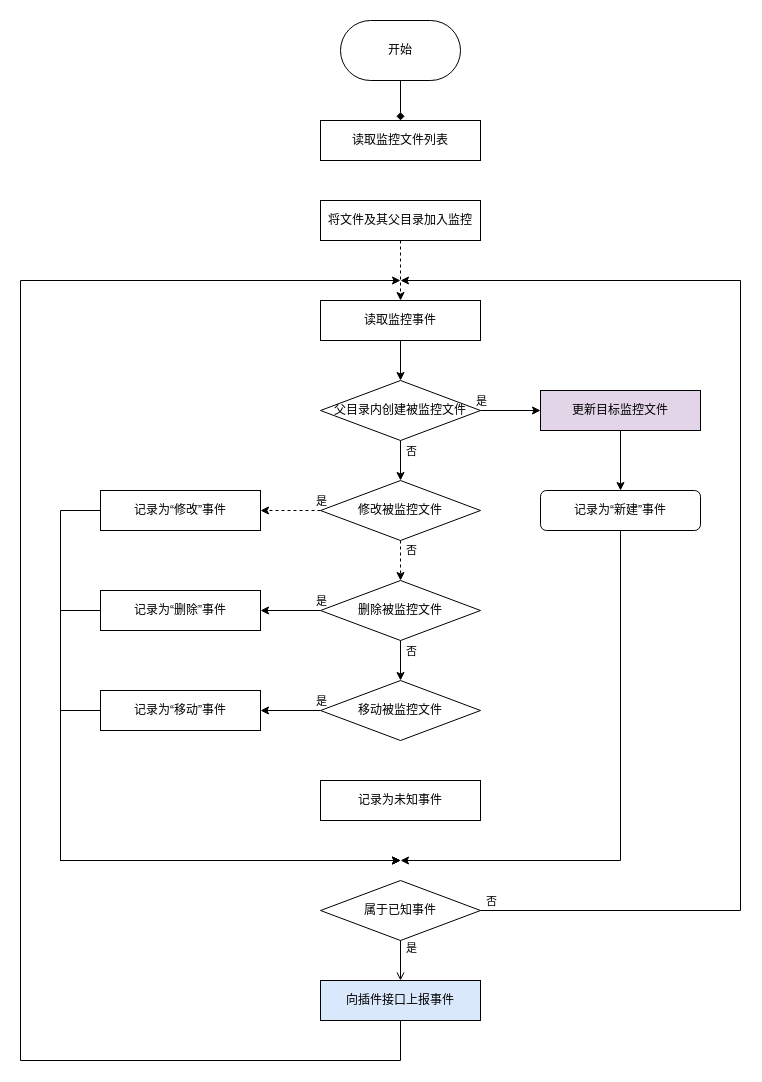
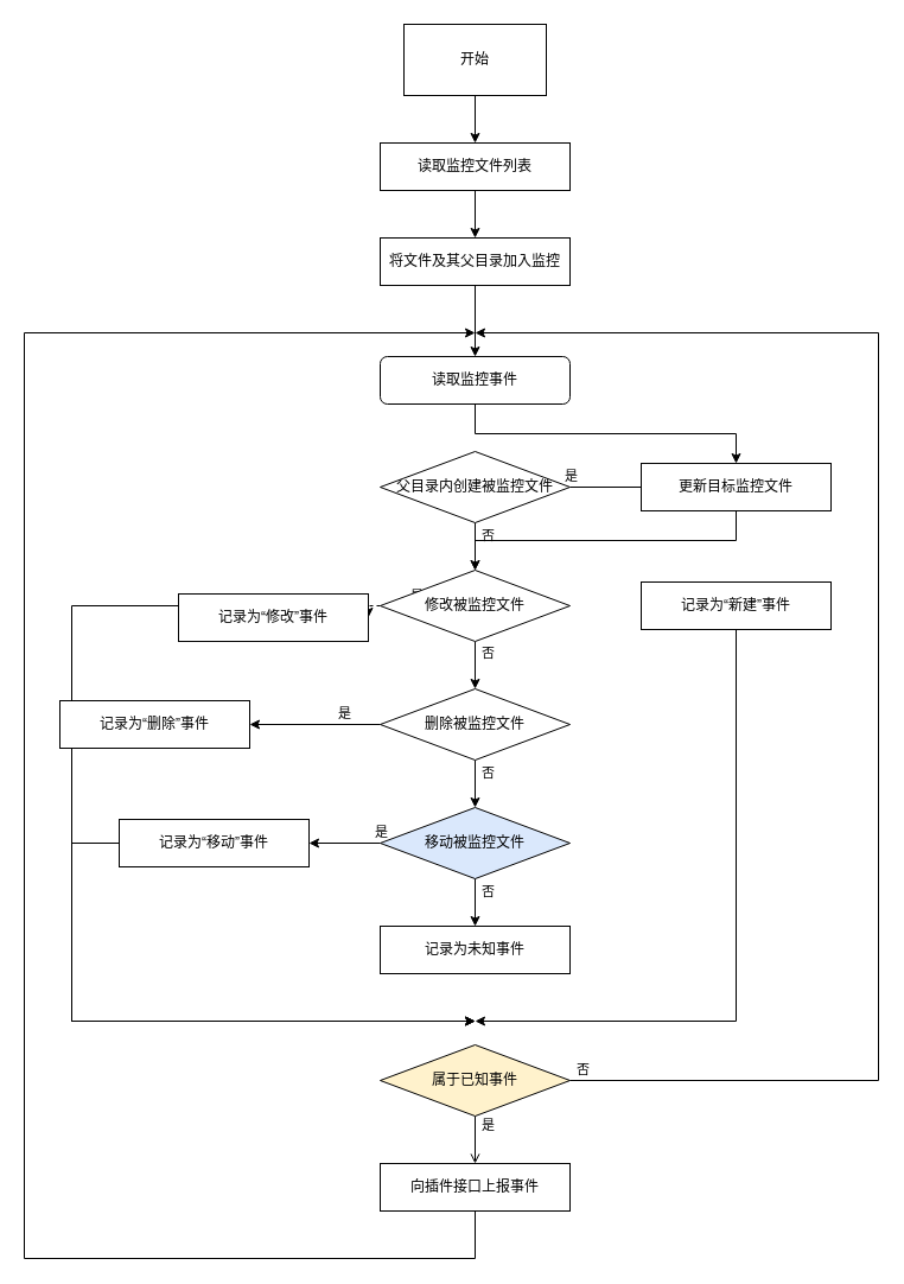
- <mxCell id="3" value="开始" style="rounded=1;whiteSpace=wrap;html=1;arcSize=50;" vertex="1" parent="1"><mxGeometry x="340" y="20" width="120" height="60" as="geometry" /></mxCell>
+ <mxCell id="3" value="开始" style="whiteSpace=wrap;html=1;arcSize=50;rounded=0;" vertex="1" parent="1"><mxGeometry x="340" y="20" width="120" height="60" as="geometry" /></mxCell>
- <mxCell id="2" style="edgeStyle=orthogonalEdgeStyle;rounded=0;orthogonalLoop=1;jettySize=auto;html=1;exitX=0.5;exitY=1;exitDx=0;exitDy=0;entryX=0.5;entryY=0;entryDx=0;entryDy=0;endArrow=diamond;" edge="1" parent="1" source="3" target="5"><mxGeometry relative="1" as="geometry" /></mxCell>
+ <mxCell id="2" style="edgeStyle=orthogonalEdgeStyle;rounded=0;orthogonalLoop=1;jettySize=auto;html=1;exitX=0.5;exitY=1;exitDx=0;exitDy=0;entryX=0.5;entryY=0;entryDx=0;entryDy=0;" edge="1" parent="1" source="3" target="5"><mxGeometry relative="1" as="geometry" /></mxCell>
+ <mxCell id="4" style="edgeStyle=orthogonalEdgeStyle;rounded=0;orthogonalLoop=1;jettySize=auto;html=1;exitX=0.5;exitY=1;exitDx=0;exitDy=0;entryX=0.5;entryY=0;entryDx=0;entryDy=0;" edge="1" parent="1" source="5" target="7"><mxGeometry relative="1" as="geometry" /></mxCell>
- <mxCell id="6" style="edgeStyle=orthogonalEdgeStyle;rounded=0;orthogonalLoop=1;jettySize=auto;html=1;exitX=0.5;exitY=1;exitDx=0;exitDy=0;entryX=0.5;entryY=0;entryDx=0;entryDy=0;dashed=1;" edge="1" parent="1" source="7" target="14"><mxGeometry relative="1" as="geometry" /></mxCell>
+ <mxCell id="6" style="edgeStyle=orthogonalEdgeStyle;rounded=0;orthogonalLoop=1;jettySize=auto;html=1;exitX=0.5;exitY=1;exitDx=0;exitDy=0;entryX=0.5;entryY=0;entryDx=0;entryDy=0;" edge="1" parent="1" source="7" target="14"><mxGeometry relative="1" as="geometry" /></mxCell>
- <mxCell id="14" value="读取监控事件" style="rounded=0;whiteSpace=wrap;html=1;" vertex="1" parent="1"><mxGeometry x="320" y="300" width="160" height="40" as="geometry" /></mxCell>
+ <mxCell id="14" value="读取监控事件" style="whiteSpace=wrap;html=1;rounded=1;" vertex="1" parent="1"><mxGeometry x="320" y="300" width="160" height="40" as="geometry" /></mxCell>
- <mxCell id="13" style="edgeStyle=orthogonalEdgeStyle;rounded=0;orthogonalLoop=1;jettySize=auto;html=1;exitX=0.5;exitY=1;exitDx=0;exitDy=0;entryX=0.5;entryY=0;entryDx=0;entryDy=0;" edge="1" parent="1" source="14" target="12"><mxGeometry relative="1" as="geometry" /></mxCell>
+ <mxCell id="13" style="edgeStyle=orthogonalEdgeStyle;rounded=0;orthogonalLoop=1;jettySize=auto;html=1;exitX=0.5;exitY=1;exitDx=0;exitDy=0;" edge="1" parent="1" source="14" target="16"><mxGeometry relative="1" as="geometry" /></mxCell>
- <mxCell id="8" style="edgeStyle=orthogonalEdgeStyle;rounded=0;orthogonalLoop=1;jettySize=auto;html=1;exitX=1;exitY=0.5;exitDx=0;exitDy=0;entryX=0;entryY=0.5;entryDx=0;entryDy=0;" edge="1" parent="1" source="12" target="16"><mxGeometry relative="1" as="geometry" /></mxCell>
+ <mxCell id="8" style="edgeStyle=orthogonalEdgeStyle;rounded=0;orthogonalLoop=1;jettySize=auto;html=1;exitX=1;exitY=0.5;exitDx=0;exitDy=0;entryX=0;entryY=0.5;entryDx=0;entryDy=0;endArrow=none;" edge="1" parent="1" source="12" target="16"><mxGeometry relative="1" as="geometry" /></mxCell>
- <mxCell id="16" value="更新目标监控文件" style="rounded=0;whiteSpace=wrap;html=1;fillColor=#e1d5e7;" vertex="1" parent="1"><mxGeometry x="540" y="390" width="160" height="40" as="geometry" /></mxCell>
+ <mxCell id="16" value="更新目标监控文件" style="rounded=0;whiteSpace=wrap;html=1;" vertex="1" parent="1"><mxGeometry x="540" y="390" width="160" height="40" as="geometry" /></mxCell>
- <mxCell id="10" style="edgeStyle=orthogonalEdgeStyle;rounded=0;orthogonalLoop=1;jettySize=auto;html=1;exitX=0.5;exitY=1;exitDx=0;exitDy=0;entryX=0.5;entryY=0;entryDx=0;entryDy=0;" edge="1" parent="1" source="12" target="23"><mxGeometry relative="1" as="geometry" /></mxCell>
+ <mxCell id="10" style="edgeStyle=orthogonalEdgeStyle;rounded=0;orthogonalLoop=1;jettySize=auto;html=1;exitX=0.5;exitY=1;exitDx=0;exitDy=0;entryX=0.5;entryY=0;entryDx=0;entryDy=0;endArrow=open;" edge="1" parent="1" source="12" target="23"><mxGeometry relative="1" as="geometry" /></mxCell>
- <mxCell id="15" style="edgeStyle=orthogonalEdgeStyle;rounded=0;orthogonalLoop=1;jettySize=auto;html=1;exitX=0.5;exitY=1;exitDx=0;exitDy=0;entryX=0.5;entryY=0;entryDx=0;entryDy=0;" edge="1" parent="1" source="16" target="18"><mxGeometry relative="1" as="geometry" /></mxCell>
+ <mxCell id="15" style="edgeStyle=orthogonalEdgeStyle;rounded=0;orthogonalLoop=1;jettySize=auto;html=1;exitX=0.5;exitY=1;exitDx=0;exitDy=0;" edge="1" parent="1" source="16" target="23"><mxGeometry relative="1" as="geometry" /></mxCell>
- <mxCell id="43" value="记录为“修改”事件" style="rounded=0;whiteSpace=wrap;html=1;" vertex="1" parent="1"><mxGeometry x="100" y="490" width="160" height="40" as="geometry" /></mxCell>
+ <mxCell id="43" value="记录为“修改”事件" style="rounded=0;whiteSpace=wrap;html=1;" vertex="1" parent="1"><mxGeometry x="150" y="500" width="160" height="40" as="geometry" /></mxCell>
- <mxCell id="18" value="记录为“新建”事件" style="whiteSpace=wrap;html=1;rounded=1;" vertex="1" parent="1"><mxGeometry x="540" y="490" width="160" height="40" as="geometry" /></mxCell>
+ <mxCell id="18" value="记录为“新建”事件" style="rounded=0;whiteSpace=wrap;html=1;" vertex="1" parent="1"><mxGeometry x="540" y="490" width="160" height="40" as="geometry" /></mxCell>
- <mxCell id="19" style="edgeStyle=orthogonalEdgeStyle;rounded=0;orthogonalLoop=1;jettySize=auto;html=1;exitX=0.5;exitY=1;exitDx=0;exitDy=0;entryX=0.5;entryY=0;entryDx=0;entryDy=0;dashed=1;" edge="1" parent="1" source="23" target="28"><mxGeometry relative="1" as="geometry" /></mxCell>
+ <mxCell id="19" style="edgeStyle=orthogonalEdgeStyle;rounded=0;orthogonalLoop=1;jettySize=auto;html=1;exitX=0.5;exitY=1;exitDx=0;exitDy=0;entryX=0.5;entryY=0;entryDx=0;entryDy=0;" edge="1" parent="1" source="23" target="28"><mxGeometry relative="1" as="geometry" /></mxCell>
- <mxCell id="45" value="记录为“删除”事件" style="rounded=0;whiteSpace=wrap;html=1;" vertex="1" parent="1"><mxGeometry x="100" y="590" width="160" height="40" as="geometry" /></mxCell>
+ <mxCell id="45" value="记录为“删除”事件" style="rounded=0;whiteSpace=wrap;html=1;" vertex="1" parent="1"><mxGeometry x="50" y="590" width="160" height="40" as="geometry" /></mxCell>
- <mxCell id="33" value="移动被监控文件" style="rhombus;whiteSpace=wrap;html=1;" vertex="1" parent="1"><mxGeometry x="320" y="680" width="160" height="60" as="geometry" /></mxCell>
+ <mxCell id="33" value="移动被监控文件" style="rhombus;whiteSpace=wrap;html=1;fillColor=#dae8fc;" vertex="1" parent="1"><mxGeometry x="320" y="680" width="160" height="60" as="geometry" /></mxCell>
+ <mxCell id="29" style="edgeStyle=orthogonalEdgeStyle;rounded=0;orthogonalLoop=1;jettySize=auto;html=1;exitX=0.5;exitY=1;exitDx=0;exitDy=0;entryX=0.5;entryY=0;entryDx=0;entryDy=0;" edge="1" parent="1" source="33" target="41"><mxGeometry relative="1" as="geometry"><mxPoint x="530" y="680" as="targetPoint" /></mxGeometry></mxCell>
+ <mxCell id="30" value="否" style="edgeLabel;html=1;align=center;verticalAlign=middle;resizable=0;points=[];" vertex="1" connectable="0" parent="29"><mxGeometry x="0.178" relative="1" as="geometry"><mxPoint x="10" y="-14" as="offset" /></mxGeometry></mxCell>
- <mxCell id="38" value="属于已知事件" style="rhombus;whiteSpace=wrap;html=1;" vertex="1" parent="1"><mxGeometry x="320" y="880" width="160" height="60" as="geometry" /></mxCell>
+ <mxCell id="38" value="属于已知事件" style="rhombus;whiteSpace=wrap;html=1;fillColor=#fff2cc;" vertex="1" parent="1"><mxGeometry x="320" y="880" width="160" height="60" as="geometry" /></mxCell>
- <mxCell id="40" value="向插件接口上报事件" style="rounded=0;whiteSpace=wrap;html=1;fillColor=#dae8fc;" vertex="1" parent="1"><mxGeometry x="320" y="980" width="160" height="40" as="geometry" /></mxCell>
+ <mxCell id="40" value="向插件接口上报事件" style="rounded=0;whiteSpace=wrap;html=1;" vertex="1" parent="1"><mxGeometry x="320" y="980" width="160" height="40" as="geometry" /></mxCell>
